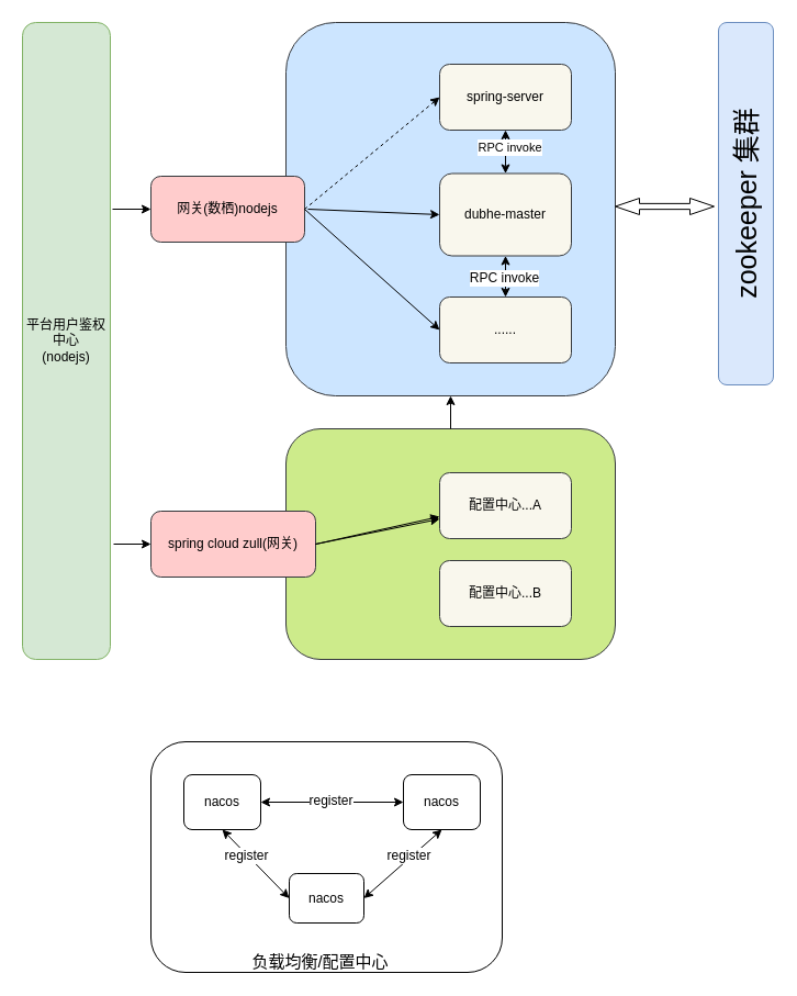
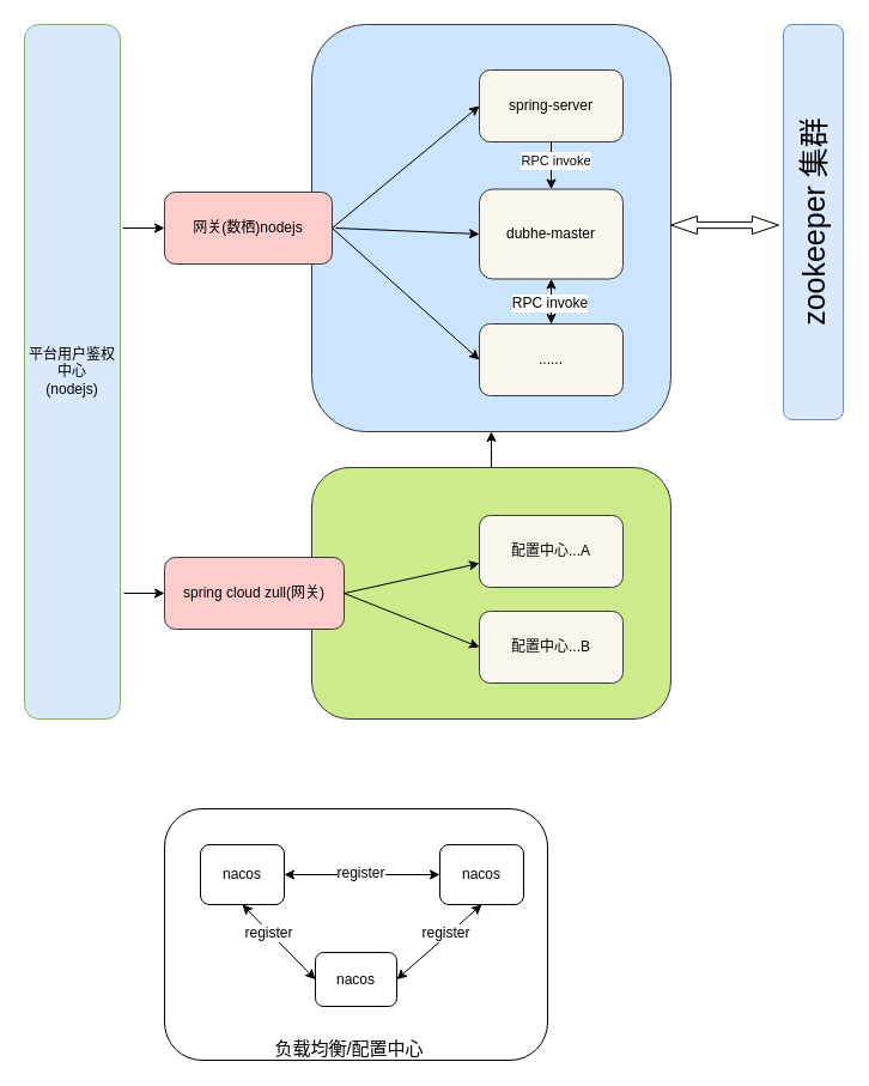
- <mxCell id="23" value="" style="endArrow=classic;startArrow=classic;html=1;entryX=0.5;entryY=1;entryDx=0;entryDy=0;exitX=0.5;exitY=0;exitDx=0;exitDy=0;" edge="1" parent="1" source="10" target="9"><mxGeometry width="50" height="50" relative="1" as="geometry"><mxPoint x="440" y="170" as="sourcePoint" /><mxPoint x="490" y="120" as="targetPoint" /></mxGeometry></mxCell>
+ <mxCell id="23" value="" style="endArrow=none;startArrow=classic;html=1;entryX=0.5;entryY=1;entryDx=0;entryDy=0;exitX=0.5;exitY=0;exitDx=0;exitDy=0;" edge="1" parent="1" source="10" target="9"><mxGeometry width="50" height="50" relative="1" as="geometry"><mxPoint x="440" y="170" as="sourcePoint" /><mxPoint x="490" y="120" as="targetPoint" /></mxGeometry></mxCell>
- <mxCell id="16" value="" style="endArrow=classic;html=1;exitX=1;exitY=0.5;exitDx=0;exitDy=0;entryX=0;entryY=0.5;entryDx=0;entryDy=0;dashed=1;" parent="1" source="6" target="9" edge="1"><mxGeometry width="50" height="50" relative="1" as="geometry"><mxPoint x="320" y="160" as="sourcePoint" /><mxPoint x="370" y="110" as="targetPoint" /></mxGeometry></mxCell>
+ <mxCell id="16" value="" style="endArrow=classic;html=1;exitX=1;exitY=0.5;exitDx=0;exitDy=0;entryX=0;entryY=0.5;entryDx=0;entryDy=0;" parent="1" source="6" target="9" edge="1"><mxGeometry width="50" height="50" relative="1" as="geometry"><mxPoint x="320" y="160" as="sourcePoint" /><mxPoint x="370" y="110" as="targetPoint" /></mxGeometry></mxCell>
- <mxCell id="14" value="平台用户鉴权中心&lt;br&gt;(nodejs)&lt;br&gt;" style="rounded=1;whiteSpace=wrap;html=1;direction=west;rotation=0;shadow=0;flipV=0;flipH=0;fillColor=#d5e8d4;strokeColor=#82b366;" parent="1" vertex="1"><mxGeometry x="20" y="20" width="80" height="580" as="geometry" /></mxCell>
+ <mxCell id="14" value="平台用户鉴权中心&lt;br&gt;(nodejs)&lt;br&gt;" style="rounded=1;whiteSpace=wrap;html=1;direction=west;rotation=0;shadow=0;flipV=0;flipH=0;fillColor=#dae8fc;strokeColor=#82b366;" parent="1" vertex="1"><mxGeometry x="20" y="20" width="80" height="580" as="geometry" /></mxCell>
- <mxCell id="19" value="" style="endArrow=classic;html=1;exitX=1;exitY=0.5;exitDx=0;exitDy=0;" parent="1" source="5" target="7" edge="1"><mxGeometry width="50" height="50" relative="1" as="geometry"><mxPoint x="362" y="505" as="sourcePoint" /><mxPoint x="410" y="480" as="targetPoint" /></mxGeometry></mxCell>
+ <mxCell id="19" value="" style="endArrow=classic;html=1;exitX=1;exitY=0.5;exitDx=0;exitDy=0;entryX=0;entryY=0.5;entryDx=0;entryDy=0;" parent="1" source="5" target="8" edge="1"><mxGeometry width="50" height="50" relative="1" as="geometry"><mxPoint x="362" y="505" as="sourcePoint" /><mxPoint x="410" y="480" as="targetPoint" /></mxGeometry></mxCell>
